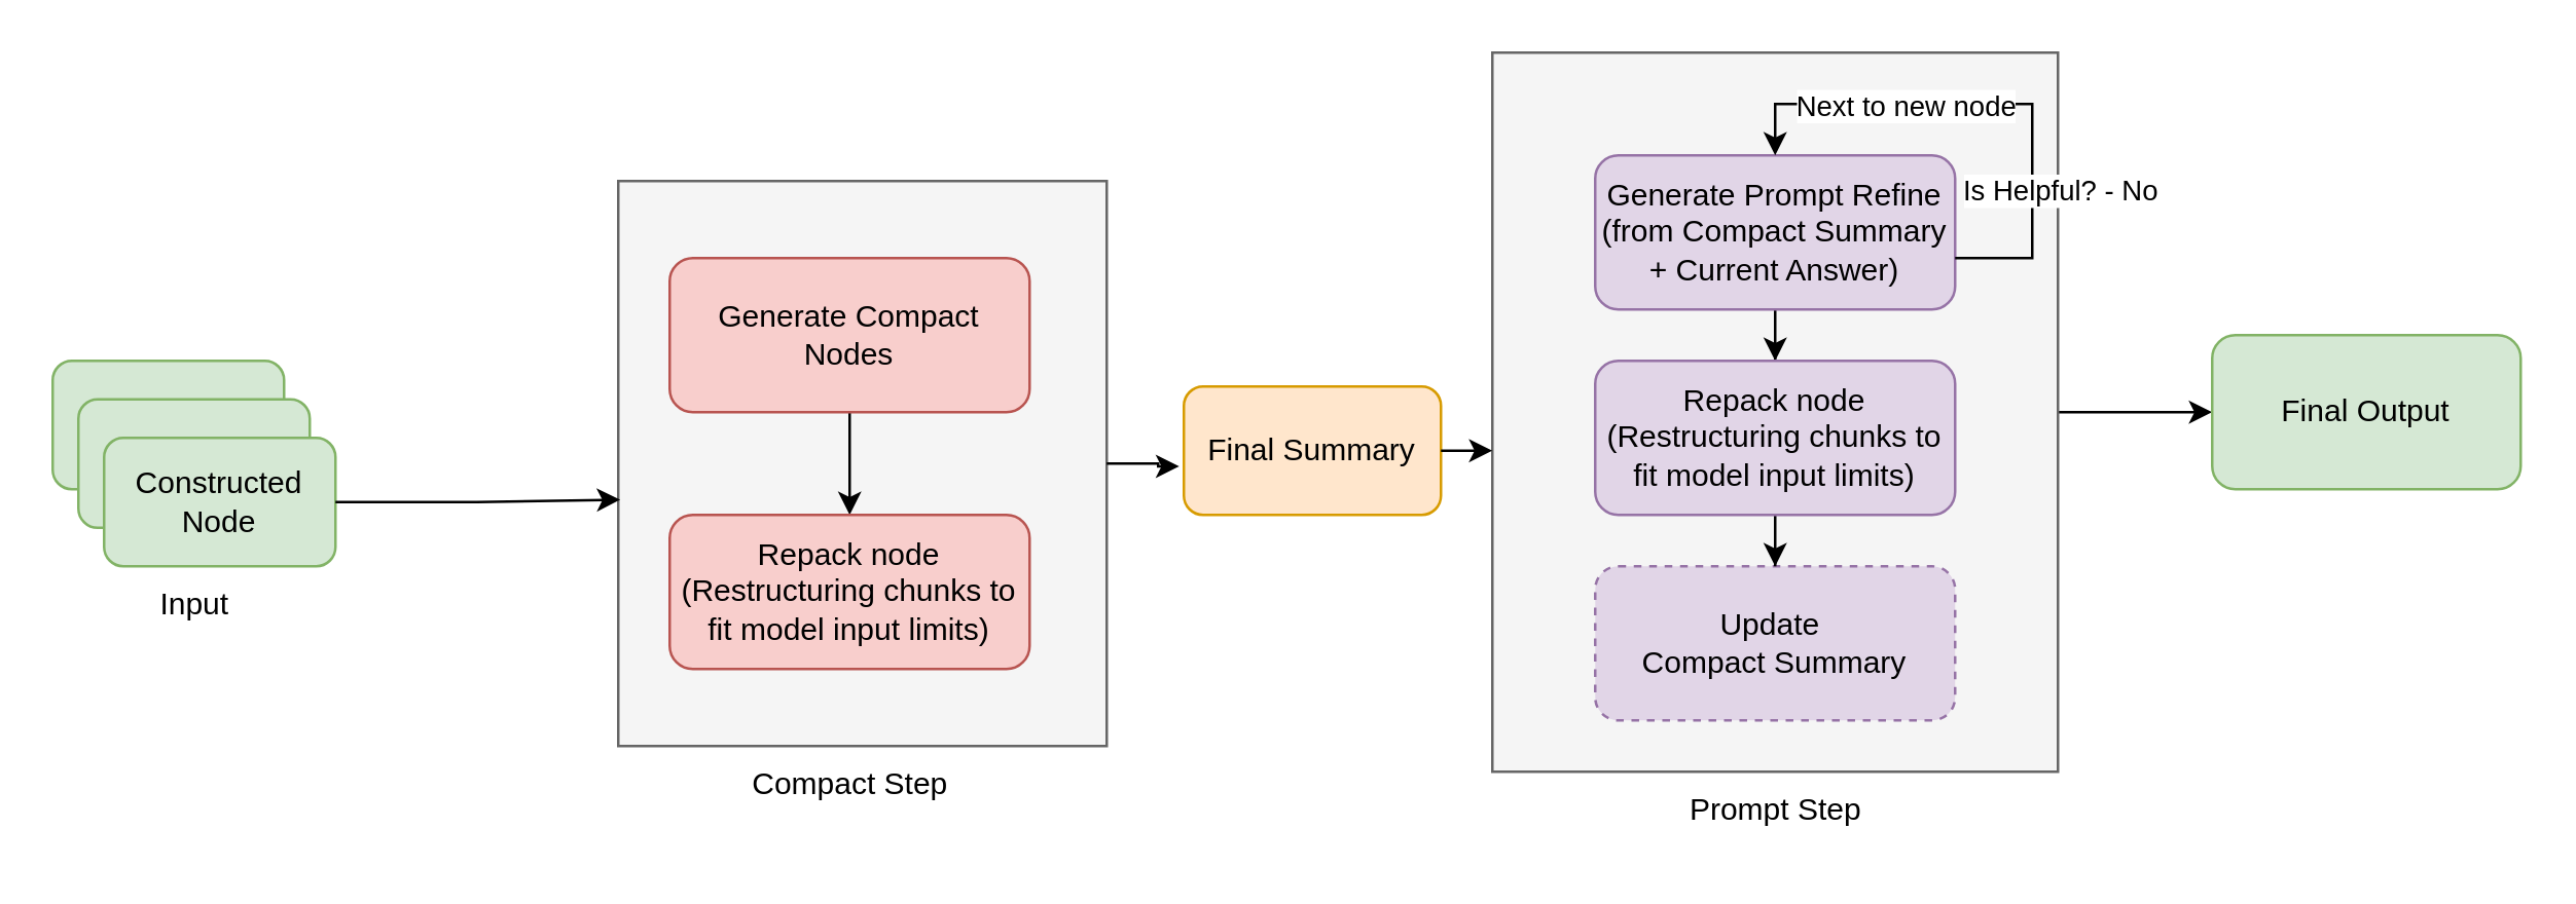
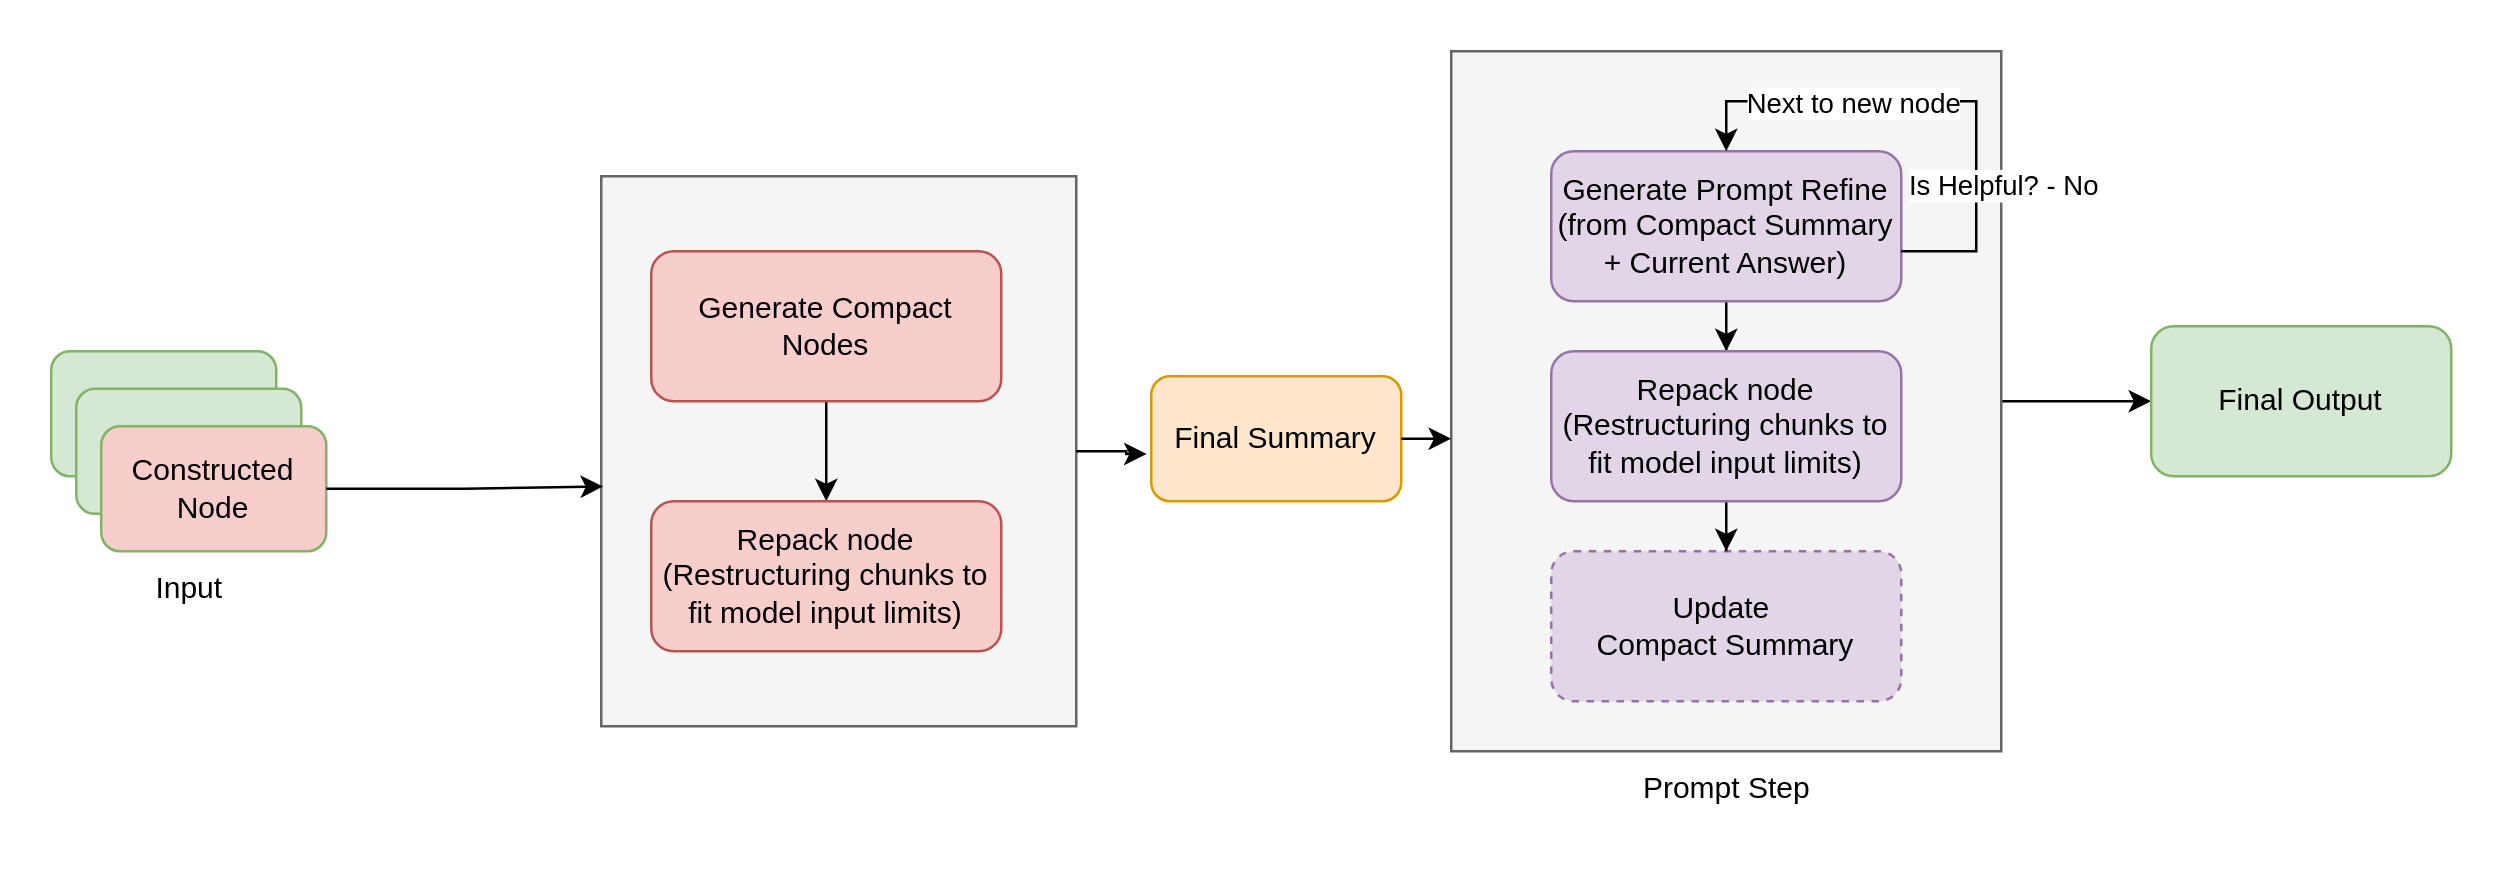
- <mxCell id="25" value="Constructed Node" style="rounded=1;whiteSpace=wrap;html=1;fillColor=#d5e8d4;strokeColor=#82b366;" vertex="1" parent="1"><mxGeometry x="40" y="170" width="90" height="50" as="geometry" /></mxCell>
+ <mxCell id="25" value="Constructed Node" style="rounded=1;whiteSpace=wrap;html=1;fillColor=#f8cecc;strokeColor=#82b366;" vertex="1" parent="1"><mxGeometry x="40" y="170" width="90" height="50" as="geometry" /></mxCell>
- <mxCell id="18" value="Compact Step" style="text;html=1;align=center;verticalAlign=middle;resizable=0;points=[];autosize=1;strokeColor=none;fillColor=none;" vertex="1" parent="1"><mxGeometry x="280" y="290" width="100" height="30" as="geometry" /></mxCell>
